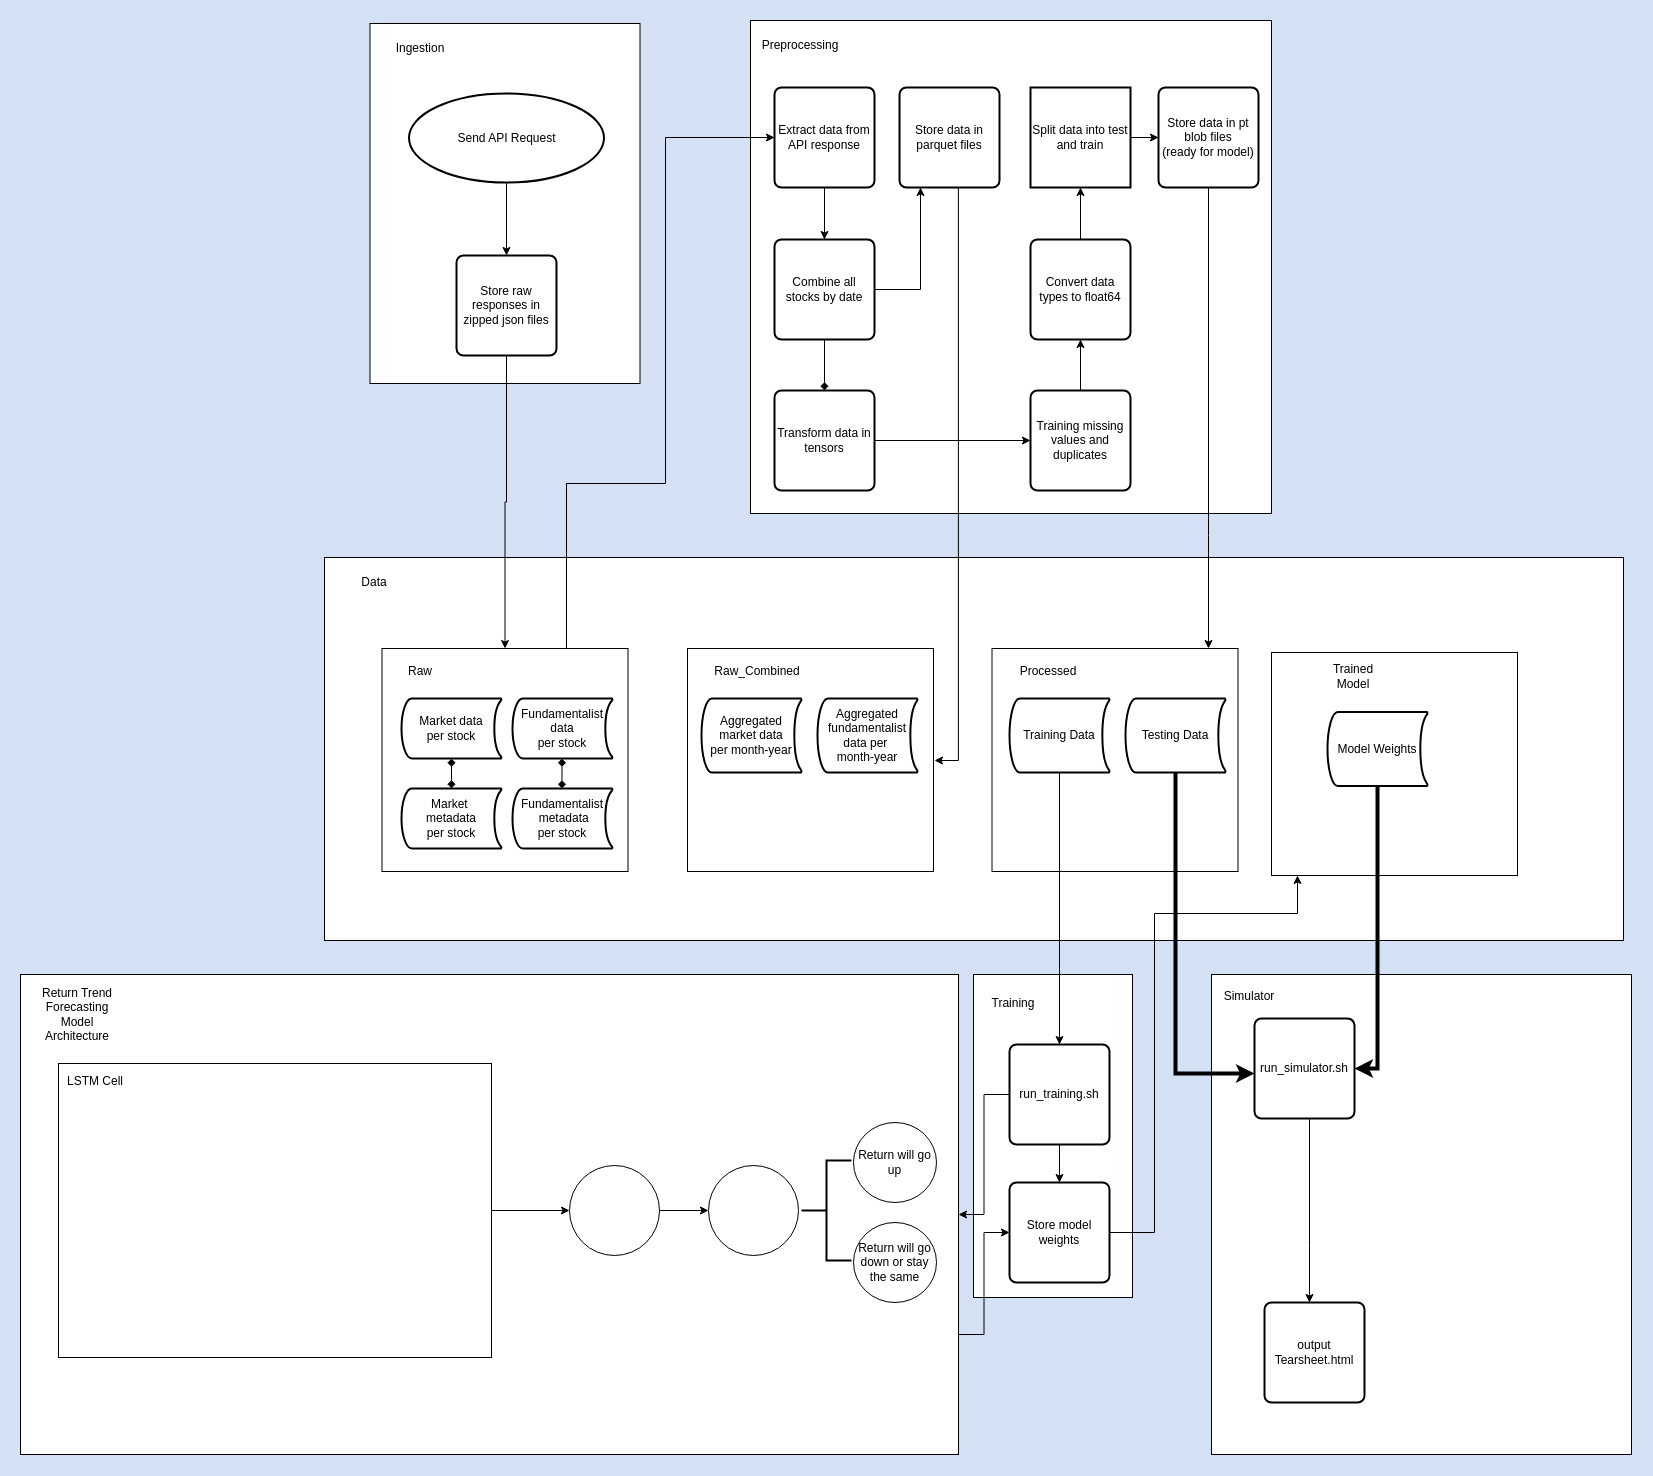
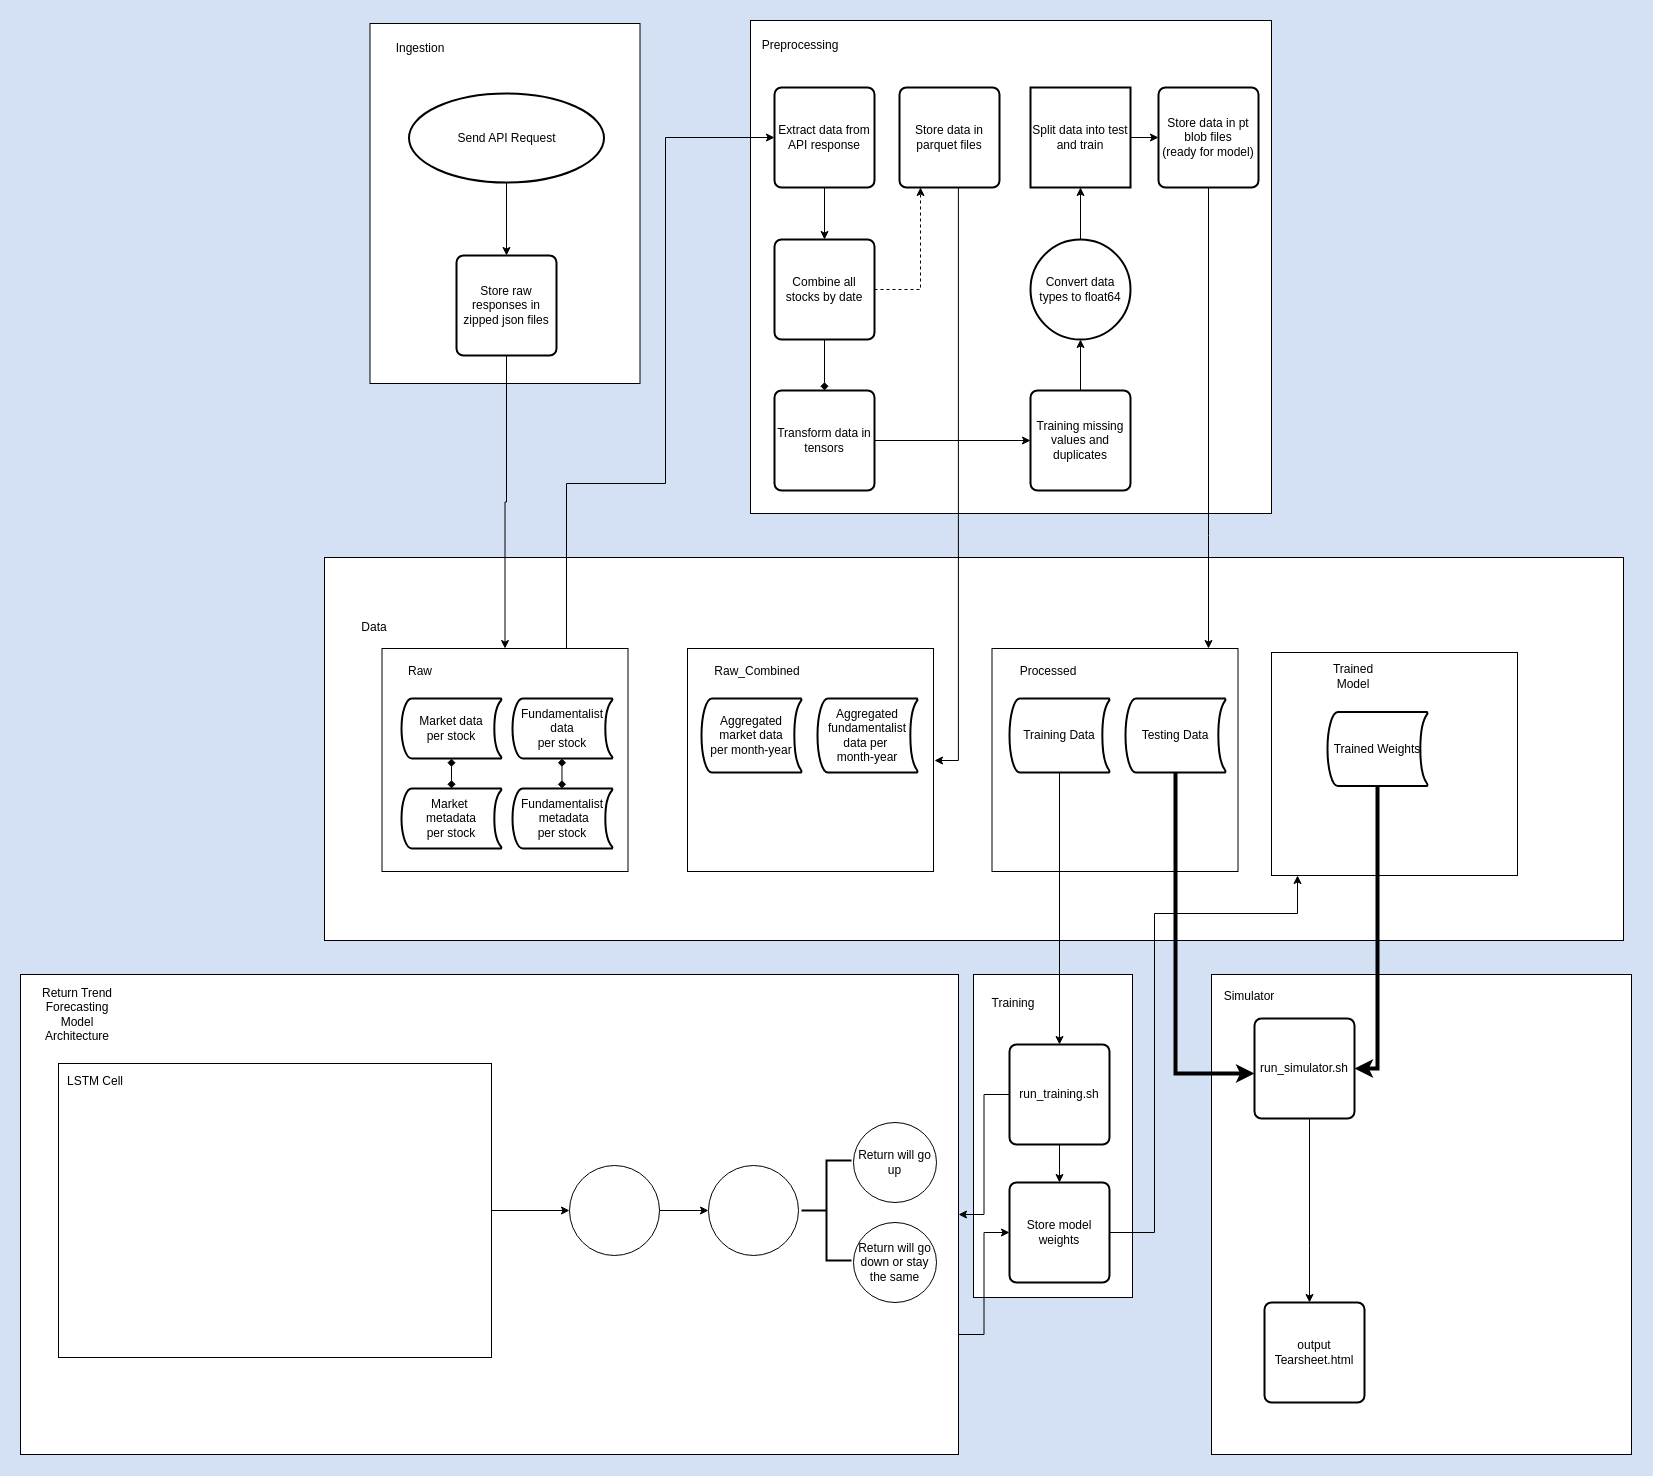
- <mxCell id="67" style="edgeStyle=orthogonalEdgeStyle;rounded=0;orthogonalLoop=1;jettySize=auto;html=1;" edge="1" parent="1" source="68" target="69"><mxGeometry relative="1" as="geometry"><Array as="points"><mxPoint x="920" y="289" /></Array></mxGeometry></mxCell>
+ <mxCell id="67" style="edgeStyle=orthogonalEdgeStyle;rounded=0;orthogonalLoop=1;jettySize=auto;html=1;dashed=1;" edge="1" parent="1" source="68" target="69"><mxGeometry relative="1" as="geometry"><Array as="points"><mxPoint x="920" y="289" /></Array></mxGeometry></mxCell>
- <mxCell id="77" value="Convert data types to float64" style="rounded=1;whiteSpace=wrap;html=1;absoluteArcSize=1;arcSize=14;strokeWidth=2;" vertex="1" parent="1"><mxGeometry x="1030" y="239" width="100" height="100" as="geometry" /></mxCell>
+ <mxCell id="77" value="Convert data types to float64" style="ellipse;whiteSpace=wrap;html=1;absoluteArcSize=1;arcSize=14;strokeWidth=2;" vertex="1" parent="1"><mxGeometry x="1030" y="239" width="100" height="100" as="geometry" /></mxCell>
- <mxCell id="5" value="Data" style="text;strokeColor=none;align=center;fillColor=none;html=1;verticalAlign=middle;whiteSpace=wrap;rounded=0;" vertex="1" parent="1"><mxGeometry x="344" y="567" width="60" height="30" as="geometry" /></mxCell>
+ <mxCell id="5" value="Data" style="text;strokeColor=none;align=center;fillColor=none;html=1;verticalAlign=middle;whiteSpace=wrap;rounded=0;" vertex="1" parent="1"><mxGeometry x="344" y="612" width="60" height="30" as="geometry" /></mxCell>
- <mxCell id="59" value="Model Weights" style="strokeWidth=2;html=1;shape=mxgraph.flowchart.stored_data;whiteSpace=wrap;" vertex="1" parent="1"><mxGeometry x="1327" y="711.5" width="100" height="74" as="geometry" /></mxCell>
+ <mxCell id="59" value="Trained Weights" style="strokeWidth=2;html=1;shape=mxgraph.flowchart.stored_data;whiteSpace=wrap;" vertex="1" parent="1"><mxGeometry x="1327" y="711.5" width="100" height="74" as="geometry" /></mxCell>
